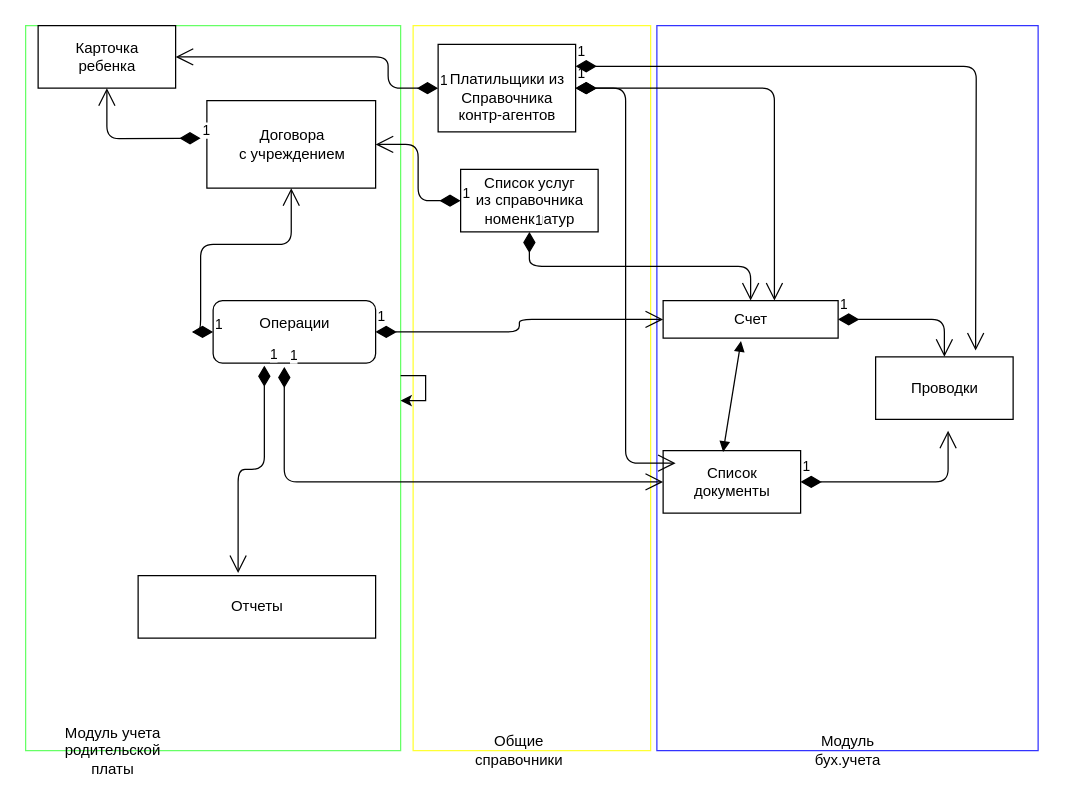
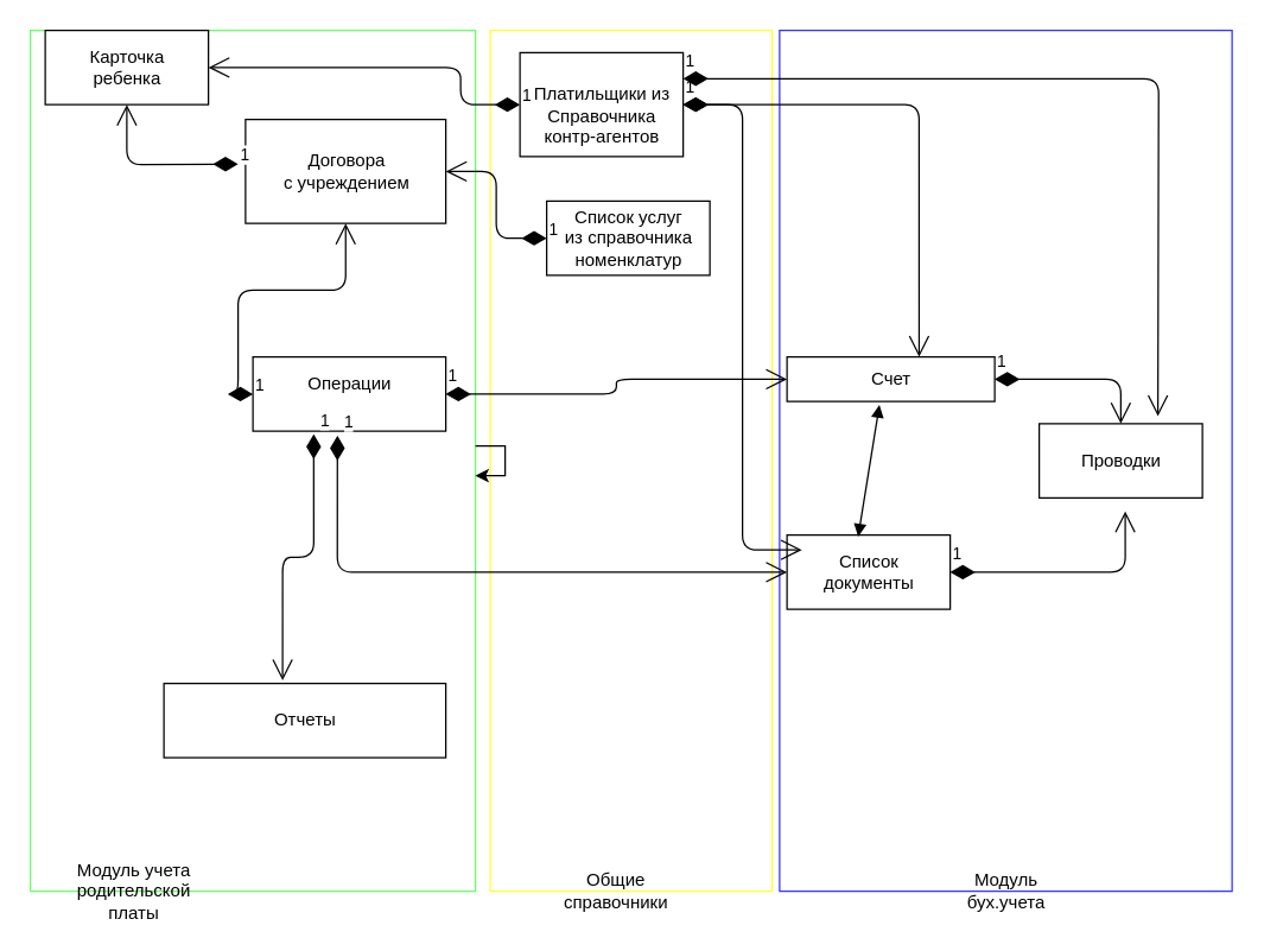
- <mxCell id="23" value="1" style="endArrow=open;html=1;endSize=12;startArrow=diamondThin;startSize=14;startFill=1;edgeStyle=orthogonalEdgeStyle;align=left;verticalAlign=bottom;exitX=0.5;exitY=1;exitDx=0;exitDy=0;entryX=0.5;entryY=0;entryDx=0;entryDy=0;" edge="1" parent="2" source="9" target="11"><mxGeometry x="-1" y="3" relative="1" as="geometry"><mxPoint x="30" y="430" as="sourcePoint" /><mxPoint x="190" y="430" as="targetPoint" /></mxGeometry></mxCell>
- <mxCell id="10" value="&lt;div&gt;Операции&lt;/div&gt;&lt;div&gt;&lt;br&gt;&lt;/div&gt;" style="html=1;rounded=1;" vertex="1" parent="2"><mxGeometry x="170" y="240" width="130" height="50" as="geometry" /></mxCell>
+ <mxCell id="10" value="&lt;div&gt;Операции&lt;/div&gt;&lt;div&gt;&lt;br&gt;&lt;/div&gt;" style="html=1;" vertex="1" parent="2"><mxGeometry x="170" y="240" width="130" height="50" as="geometry" /></mxCell>
